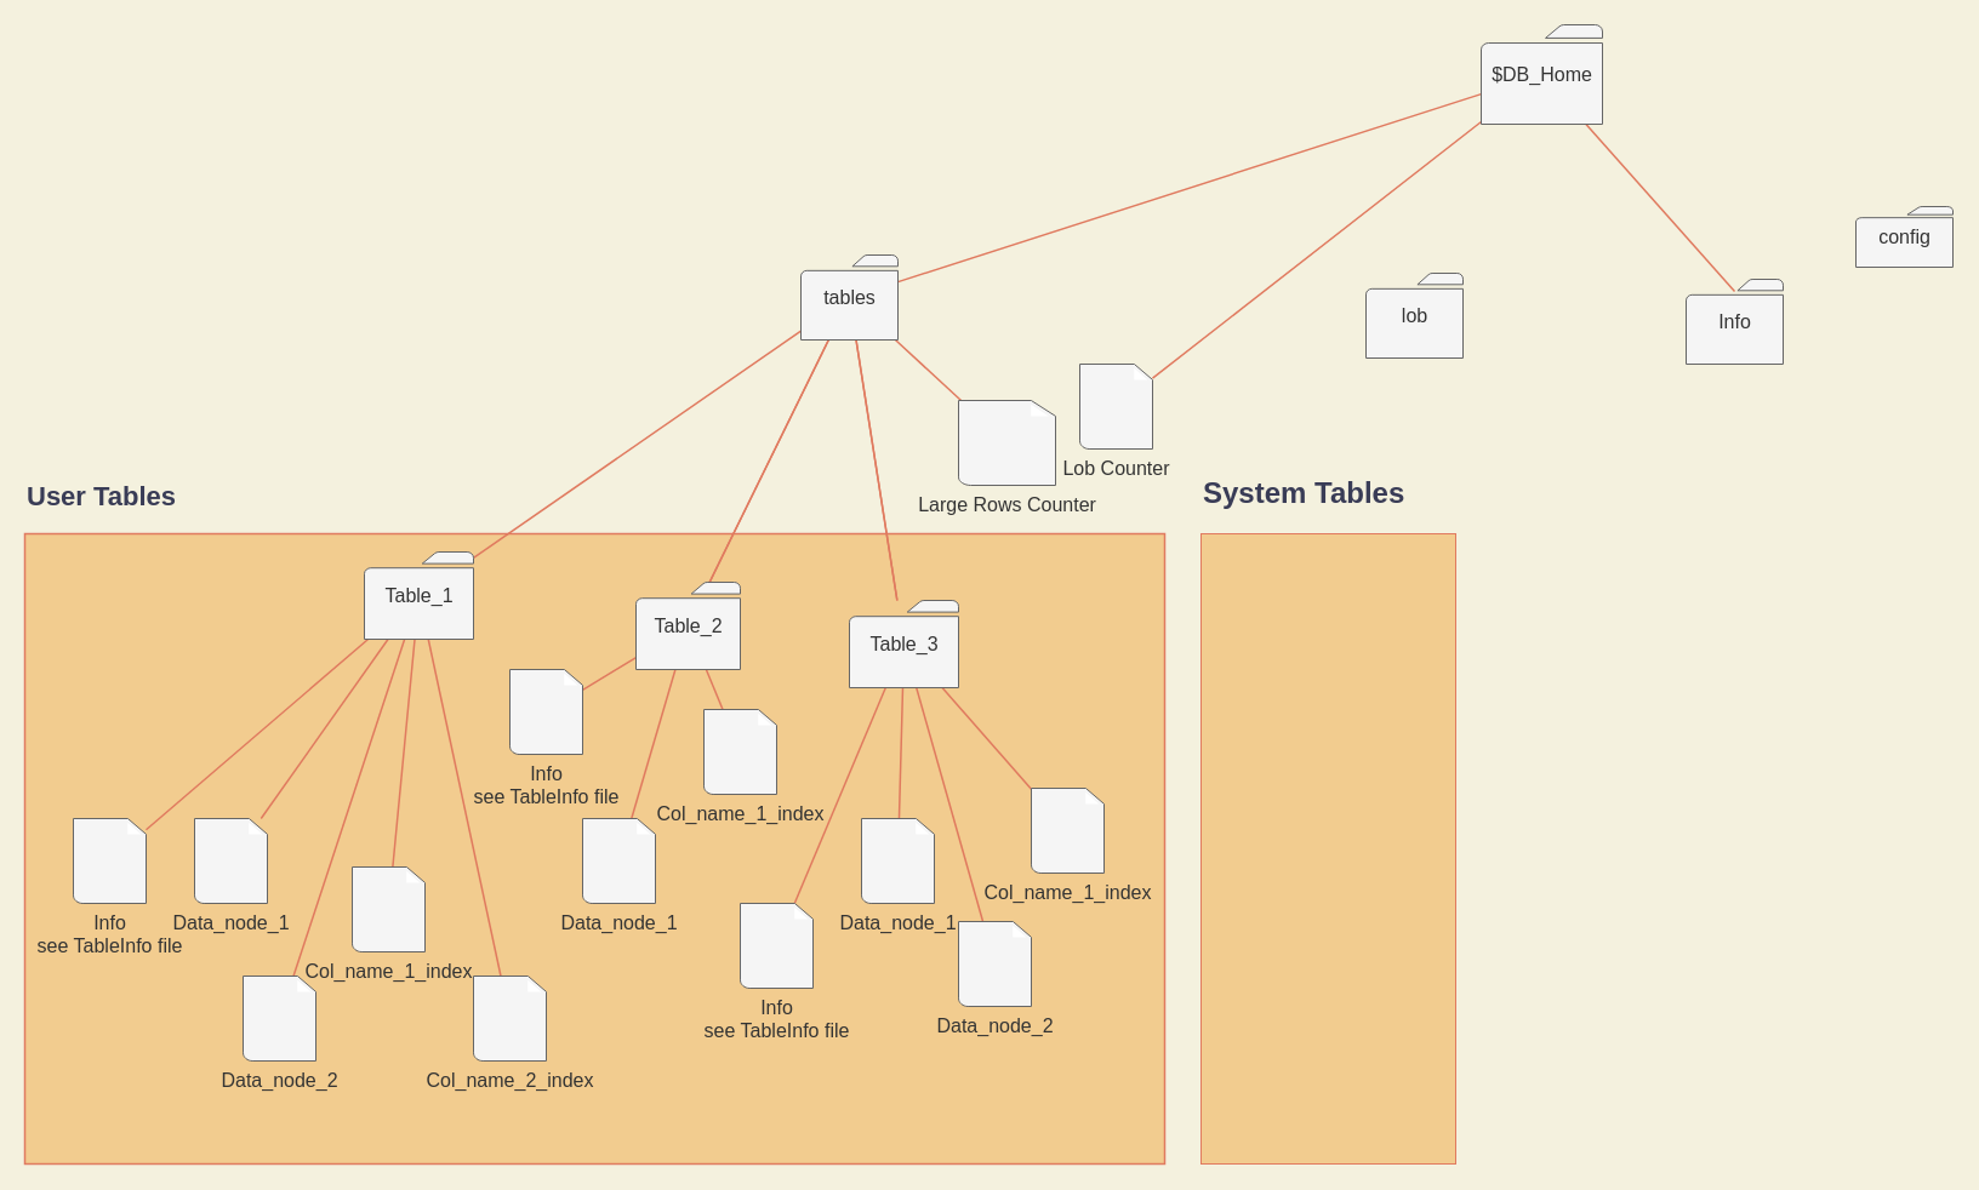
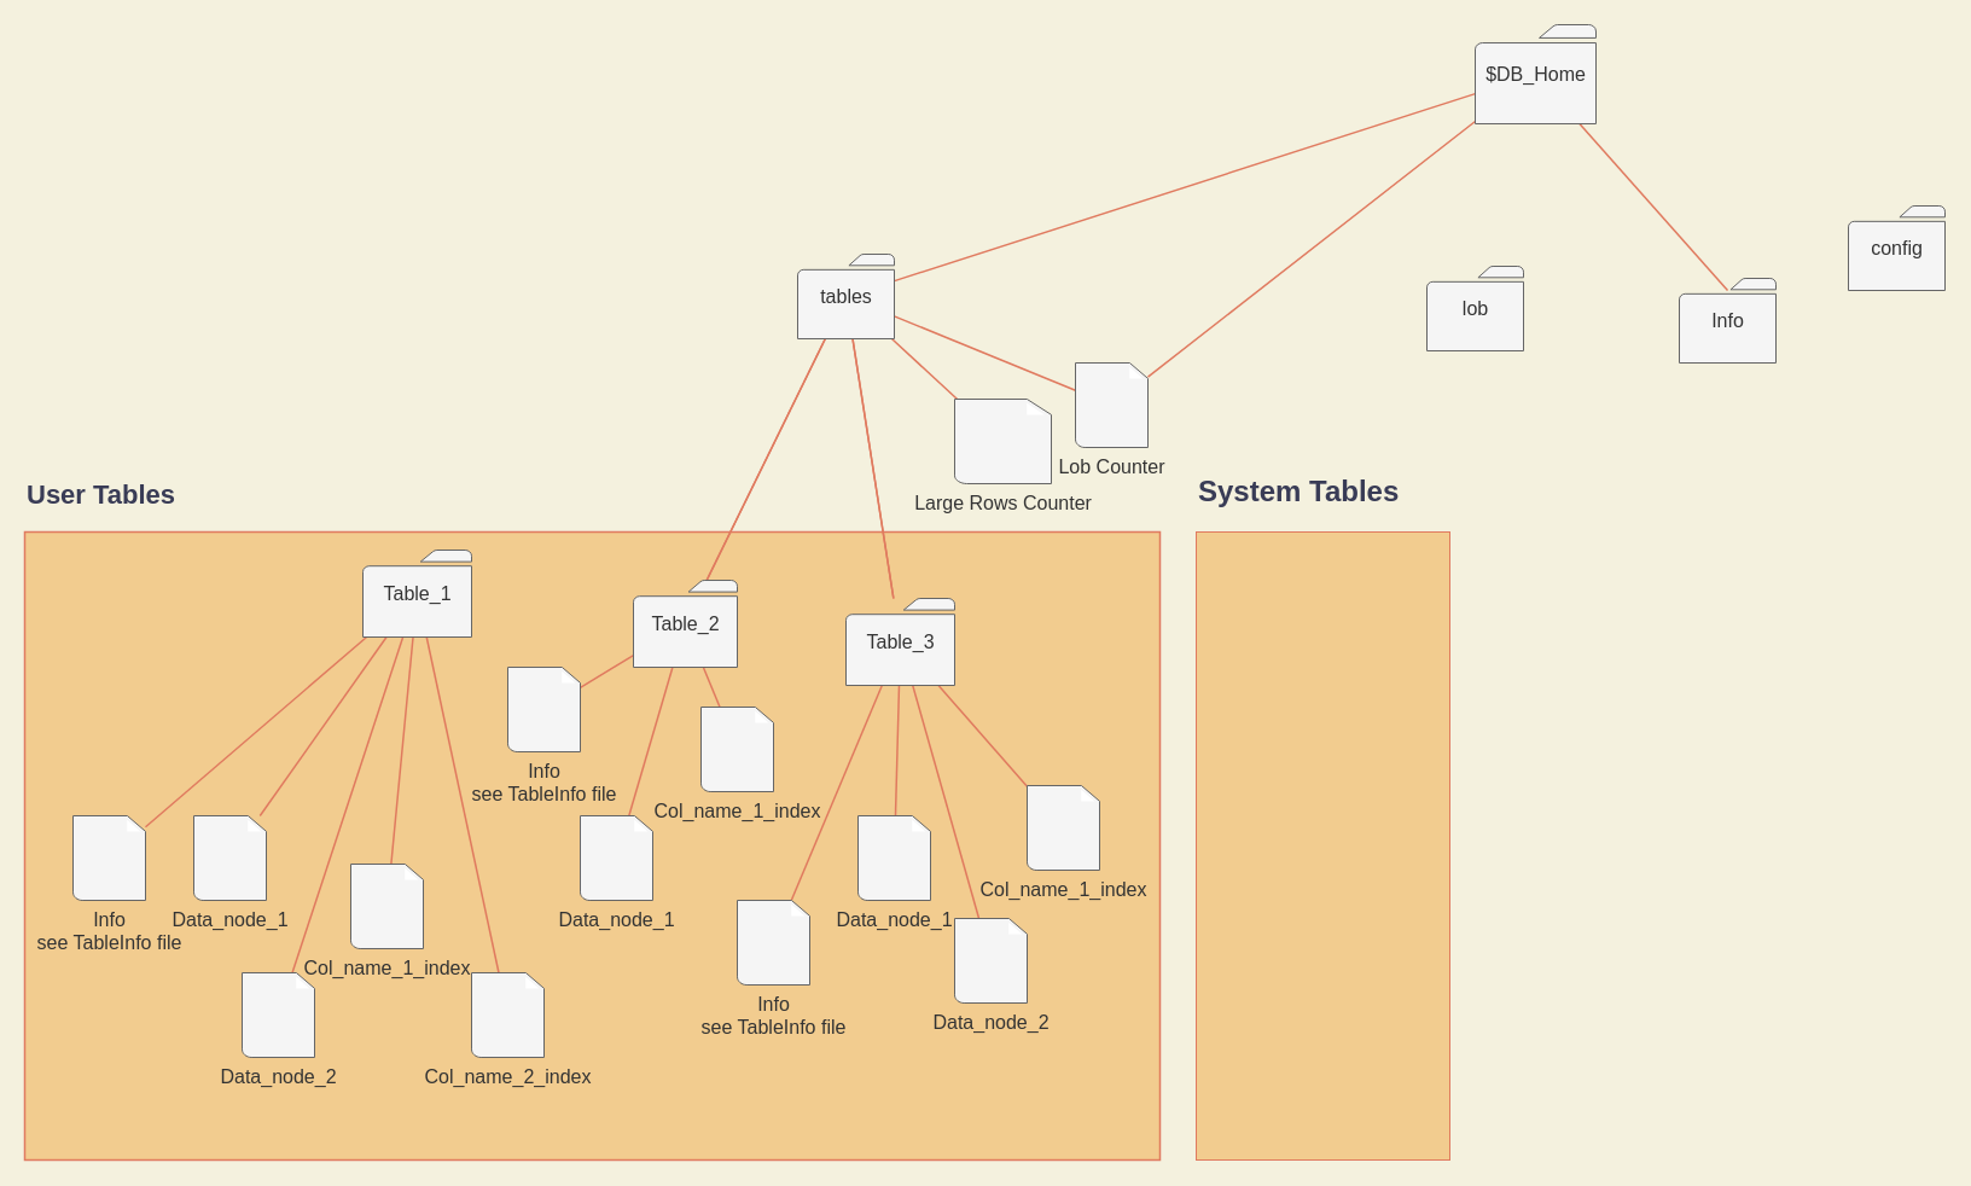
- <mxCell id="40" value="&lt;div&gt;&lt;font style=&quot;font-size: 16px&quot;&gt;config&lt;/font&gt;&lt;/div&gt;" style="pointerEvents=1;shadow=0;dashed=0;html=1;strokeColor=#666666;fillColor=#f5f5f5;labelPosition=center;verticalLabelPosition=middle;verticalAlign=middle;outlineConnect=0;align=center;shape=mxgraph.office.concepts.folder;resizeWidth=0;horizontal=1;fontColor=#333333;fontSize=16;" parent="1" vertex="1"><mxGeometry x="1530" y="170" width="80" height="50" as="geometry" /></mxCell>
+ <mxCell id="40" value="&lt;div&gt;&lt;font style=&quot;font-size: 16px&quot;&gt;config&lt;/font&gt;&lt;/div&gt;" style="pointerEvents=1;shadow=0;dashed=0;html=1;strokeColor=#666666;fillColor=#f5f5f5;labelPosition=center;verticalLabelPosition=middle;verticalAlign=middle;outlineConnect=0;align=center;shape=mxgraph.office.concepts.folder;resizeWidth=0;horizontal=1;fontColor=#333333;fontSize=16;" parent="1" vertex="1"><mxGeometry x="1530" y="170" width="80" height="70" as="geometry" /></mxCell>
- <mxCell id="47" value="&lt;div&gt;&lt;font style=&quot;font-size: 16px&quot;&gt;lob&lt;/font&gt;&lt;/div&gt;" style="pointerEvents=1;shadow=0;dashed=0;html=1;strokeColor=#666666;fillColor=#f5f5f5;labelPosition=center;verticalLabelPosition=middle;verticalAlign=middle;outlineConnect=0;align=center;shape=mxgraph.office.concepts.folder;resizeWidth=0;horizontal=1;fontColor=#333333;fontSize=16;" parent="1" vertex="1"><mxGeometry x="1126" y="225" width="80" height="70" as="geometry" /></mxCell>
+ <mxCell id="47" value="&lt;div&gt;&lt;font style=&quot;font-size: 16px&quot;&gt;lob&lt;/font&gt;&lt;/div&gt;" style="pointerEvents=1;shadow=0;dashed=0;html=1;strokeColor=#666666;fillColor=#f5f5f5;labelPosition=center;verticalLabelPosition=middle;verticalAlign=middle;outlineConnect=0;align=center;shape=mxgraph.office.concepts.folder;resizeWidth=0;horizontal=1;fontColor=#333333;fontSize=16;" parent="1" vertex="1"><mxGeometry x="1181" y="220" width="80" height="70" as="geometry" /></mxCell>
- <mxCell id="14" style="edgeStyle=none;orthogonalLoop=1;jettySize=auto;html=1;fontSize=11;fontColor=#393C56;strokeColor=#E07A5F;verticalAlign=middle;strokeWidth=1.5;labelBackgroundColor=#F4F1DE;endFill=0;endArrow=none;" parent="1" source="15" target="21" edge="1"><mxGeometry relative="1" as="geometry" /></mxCell>
+ <mxCell id="14" style="edgeStyle=none;orthogonalLoop=1;jettySize=auto;html=1;fontSize=11;fontColor=#393C56;strokeColor=#E07A5F;verticalAlign=middle;strokeWidth=1.5;labelBackgroundColor=#F4F1DE;endFill=0;endArrow=none;" parent="1" source="15" target="48" edge="1"><mxGeometry relative="1" as="geometry" /></mxCell>
